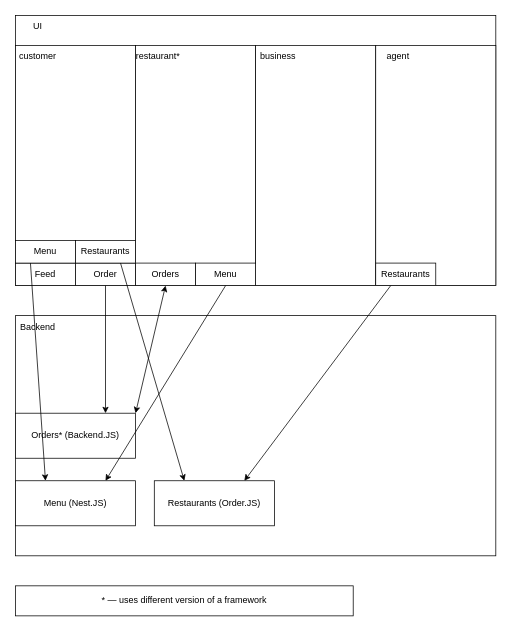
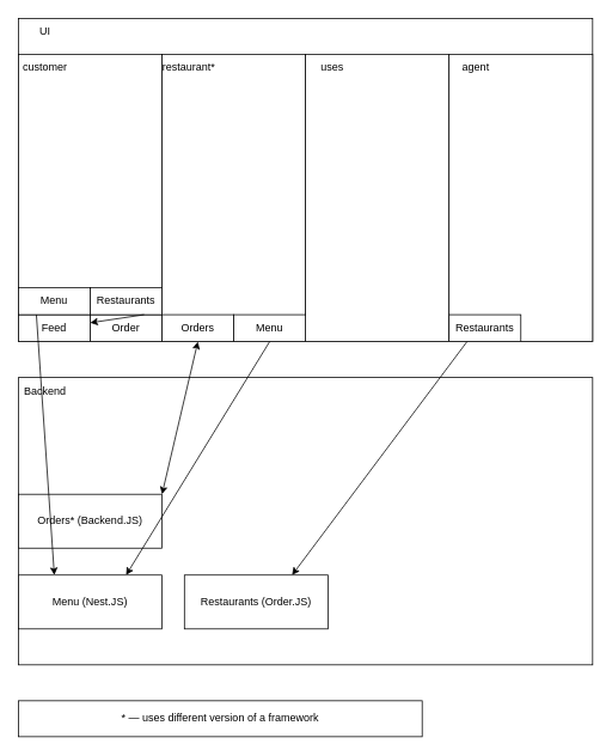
- <mxCell id="10" value="business" style="text;html=1;strokeColor=none;fillColor=none;align=center;verticalAlign=middle;whiteSpace=wrap;rounded=0;" parent="1" vertex="1"><mxGeometry x="340" y="60" width="60" height="30" as="geometry" /></mxCell>
+ <mxCell id="10" value="uses" style="text;html=1;strokeColor=none;fillColor=none;align=center;verticalAlign=middle;whiteSpace=wrap;rounded=0;" parent="1" vertex="1"><mxGeometry x="340" y="60" width="60" height="30" as="geometry" /></mxCell>
- <mxCell id="17" value="" style="endArrow=classic;html=1;rounded=0;exitX=0.5;exitY=1;exitDx=0;exitDy=0;entryX=0.75;entryY=0;entryDx=0;entryDy=0;" parent="1" source="16" target="15" edge="1"><mxGeometry width="50" height="50" relative="1" as="geometry"><mxPoint x="340" y="410" as="sourcePoint" /><mxPoint x="390" y="360" as="targetPoint" /></mxGeometry></mxCell>
- <mxCell id="28" value="" style="endArrow=classic;html=1;rounded=0;exitX=0.75;exitY=0;exitDx=0;exitDy=0;entryX=0.25;entryY=0;entryDx=0;entryDy=0;" parent="1" source="16" target="25" edge="1"><mxGeometry width="50" height="50" relative="1" as="geometry"><mxPoint x="340" y="410" as="sourcePoint" /><mxPoint x="390" y="360" as="targetPoint" /></mxGeometry></mxCell>
+ <mxCell id="28" value="" style="endArrow=classic;html=1;rounded=0;exitX=0.75;exitY=0;exitDx=0;exitDy=0;" parent="1" source="16" target="14" edge="1"><mxGeometry width="50" height="50" relative="1" as="geometry"><mxPoint x="340" y="410" as="sourcePoint" /><mxPoint x="390" y="360" as="targetPoint" /></mxGeometry></mxCell>
